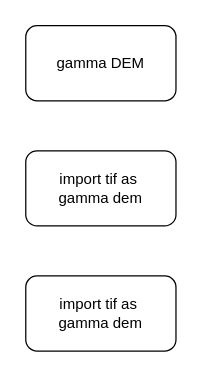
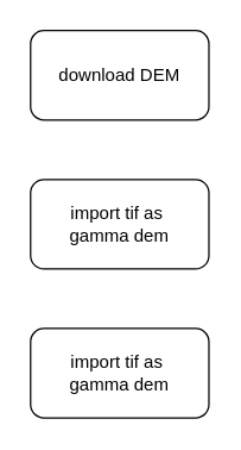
- <mxCell id="2" value="gamma DEM" style="rounded=1;whiteSpace=wrap;html=1;" vertex="1" parent="1"><mxGeometry x="20" y="20" width="120" height="60" as="geometry" /></mxCell>
+ <mxCell id="2" value="download DEM" style="rounded=1;whiteSpace=wrap;html=1;" vertex="1" parent="1"><mxGeometry x="20" y="20" width="120" height="60" as="geometry" /></mxCell>
